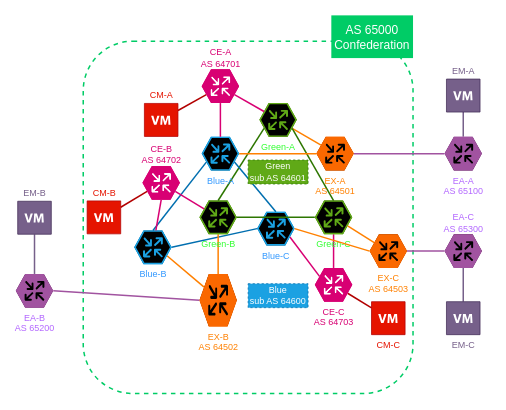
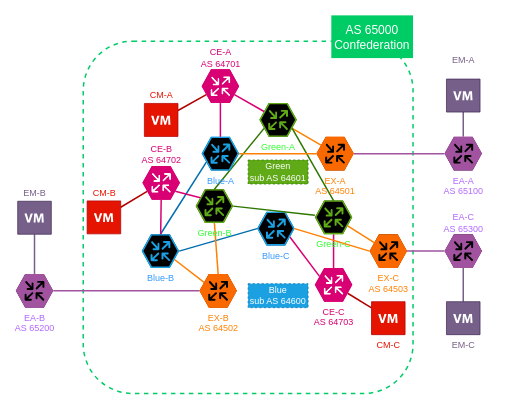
- <mxCell id="57" value="&lt;font color=&quot;#76608a&quot;&gt;EM-A&lt;/font&gt;" style="text;html=1;align=center;verticalAlign=middle;resizable=0;points=[];autosize=1;strokeColor=none;fillColor=none;fontSize=12;fontColor=#D80073;" parent="1" vertex="1"><mxGeometry x="592" y="85" width="50" height="20" as="geometry" /></mxCell>
+ <mxCell id="57" value="&lt;font color=&quot;#76608a&quot;&gt;EM-A&lt;/font&gt;" style="text;html=1;align=center;verticalAlign=middle;resizable=0;points=[];autosize=1;strokeColor=none;fillColor=none;fontSize=12;fontColor=#D80073;" parent="1" vertex="1"><mxGeometry x="592" y="70" width="50" height="20" as="geometry" /></mxCell>
- <mxCell id="27" style="edgeStyle=none;html=1;exitX=0.875;exitY=0.75;exitDx=0;exitDy=0;exitPerimeter=0;entryX=0.5;entryY=0;entryDx=0;entryDy=0;entryPerimeter=0;endArrow=none;endFill=0;strokeWidth=2;fillColor=#1ba1e2;strokeColor=#006EAF;" parent="1" source="25" target="6" edge="1"><mxGeometry relative="1" as="geometry" /></mxCell>
- <mxCell id="11" value="&lt;font color=&quot;#33ff33&quot;&gt;Green-B&lt;/font&gt;" style="verticalLabelPosition=bottom;sketch=0;html=1;fillColor=#60a917;strokeColor=default;verticalAlign=top;align=center;points=[[0,0.5,0],[0.125,0.25,0],[0.25,0,0],[0.5,0,0],[0.75,0,0],[0.875,0.25,0],[1,0.5,0],[0.875,0.75,0],[0.75,1,0],[0.5,1,0],[0.125,0.75,0]];pointerEvents=1;shape=mxgraph.cisco_safe.compositeIcon;bgIcon=mxgraph.cisco_safe.design.blank_device;resIcon=mxgraph.cisco_safe.design.router_2;fontColor=#ffffff;direction=east;" parent="1" vertex="1"><mxGeometry x="265" y="267" width="50" height="45" as="geometry" /></mxCell>
+ <mxCell id="11" value="&lt;font color=&quot;#33ff33&quot;&gt;Green-B&lt;/font&gt;" style="verticalLabelPosition=bottom;sketch=0;html=1;fillColor=#60a917;strokeColor=default;verticalAlign=top;align=center;points=[[0,0.5,0],[0.125,0.25,0],[0.25,0,0],[0.5,0,0],[0.75,0,0],[0.875,0.25,0],[1,0.5,0],[0.875,0.75,0],[0.75,1,0],[0.5,1,0],[0.125,0.75,0]];pointerEvents=1;shape=mxgraph.cisco_safe.compositeIcon;bgIcon=mxgraph.cisco_safe.design.blank_device;resIcon=mxgraph.cisco_safe.design.router_2;fontColor=#ffffff;direction=east;" parent="1" vertex="1"><mxGeometry x="260" y="252" width="50" height="45" as="geometry" /></mxCell>
- <mxCell id="4" value="&lt;font color=&quot;#3399ff&quot;&gt;Blue-B&lt;/font&gt;" style="verticalLabelPosition=bottom;sketch=0;html=1;fillColor=#1ba1e2;strokeColor=default;verticalAlign=top;align=center;points=[[0,0.5,0],[0.125,0.25,0],[0.25,0,0],[0.5,0,0],[0.75,0,0],[0.875,0.25,0],[1,0.5,0],[0.875,0.75,0],[0.75,1,0],[0.5,1,0],[0.125,0.75,0]];pointerEvents=1;shape=mxgraph.cisco_safe.compositeIcon;bgIcon=mxgraph.cisco_safe.design.blank_device;resIcon=mxgraph.cisco_safe.design.router_2;fontColor=#ffffff;direction=east;" parent="1" vertex="1"><mxGeometry x="178" y="307" width="50" height="45" as="geometry" /></mxCell>
+ <mxCell id="4" value="&lt;font color=&quot;#3399ff&quot;&gt;Blue-B&lt;/font&gt;" style="verticalLabelPosition=bottom;sketch=0;html=1;fillColor=#1ba1e2;strokeColor=default;verticalAlign=top;align=center;points=[[0,0.5,0],[0.125,0.25,0],[0.25,0,0],[0.5,0,0],[0.75,0,0],[0.875,0.25,0],[1,0.5,0],[0.875,0.75,0],[0.75,1,0],[0.5,1,0],[0.125,0.75,0]];pointerEvents=1;shape=mxgraph.cisco_safe.compositeIcon;bgIcon=mxgraph.cisco_safe.design.blank_device;resIcon=mxgraph.cisco_safe.design.router_2;fontColor=#ffffff;direction=east;" parent="1" vertex="1"><mxGeometry x="188" y="312" width="50" height="45" as="geometry" /></mxCell>
- <mxCell id="19" value="&lt;font color=&quot;#ff8000&quot;&gt;EX-B&lt;br&gt;AS 64502&lt;br&gt;&lt;/font&gt;" style="verticalLabelPosition=bottom;sketch=0;html=1;fillColor=#fa6800;strokeColor=default;verticalAlign=top;align=center;points=[[0,0.5,0],[0.125,0.25,0],[0.25,0,0],[0.5,0,0],[0.75,0,0],[0.875,0.25,0],[1,0.5,0],[0.875,0.75,0],[0.75,1,0],[0.5,1,0],[0.125,0.75,0]];pointerEvents=1;shape=mxgraph.cisco_safe.compositeIcon;bgIcon=mxgraph.cisco_safe.design.blank_device;resIcon=mxgraph.cisco_safe.design.router;fontColor=#000000;direction=east;" parent="1" vertex="1"><mxGeometry x="265" y="365" width="50" height="70" as="geometry" /></mxCell>
+ <mxCell id="19" value="&lt;font color=&quot;#ff8000&quot;&gt;EX-B&lt;br&gt;AS 64502&lt;br&gt;&lt;/font&gt;" style="verticalLabelPosition=bottom;sketch=0;html=1;fillColor=#fa6800;strokeColor=default;verticalAlign=top;align=center;points=[[0,0.5,0],[0.125,0.25,0],[0.25,0,0],[0.5,0,0],[0.75,0,0],[0.875,0.25,0],[1,0.5,0],[0.875,0.75,0],[0.75,1,0],[0.5,1,0],[0.125,0.75,0]];pointerEvents=1;shape=mxgraph.cisco_safe.compositeIcon;bgIcon=mxgraph.cisco_safe.design.blank_device;resIcon=mxgraph.cisco_safe.design.router;fontColor=#000000;direction=east;" parent="1" vertex="1"><mxGeometry x="265" y="365" width="50" height="45" as="geometry" /></mxCell>
